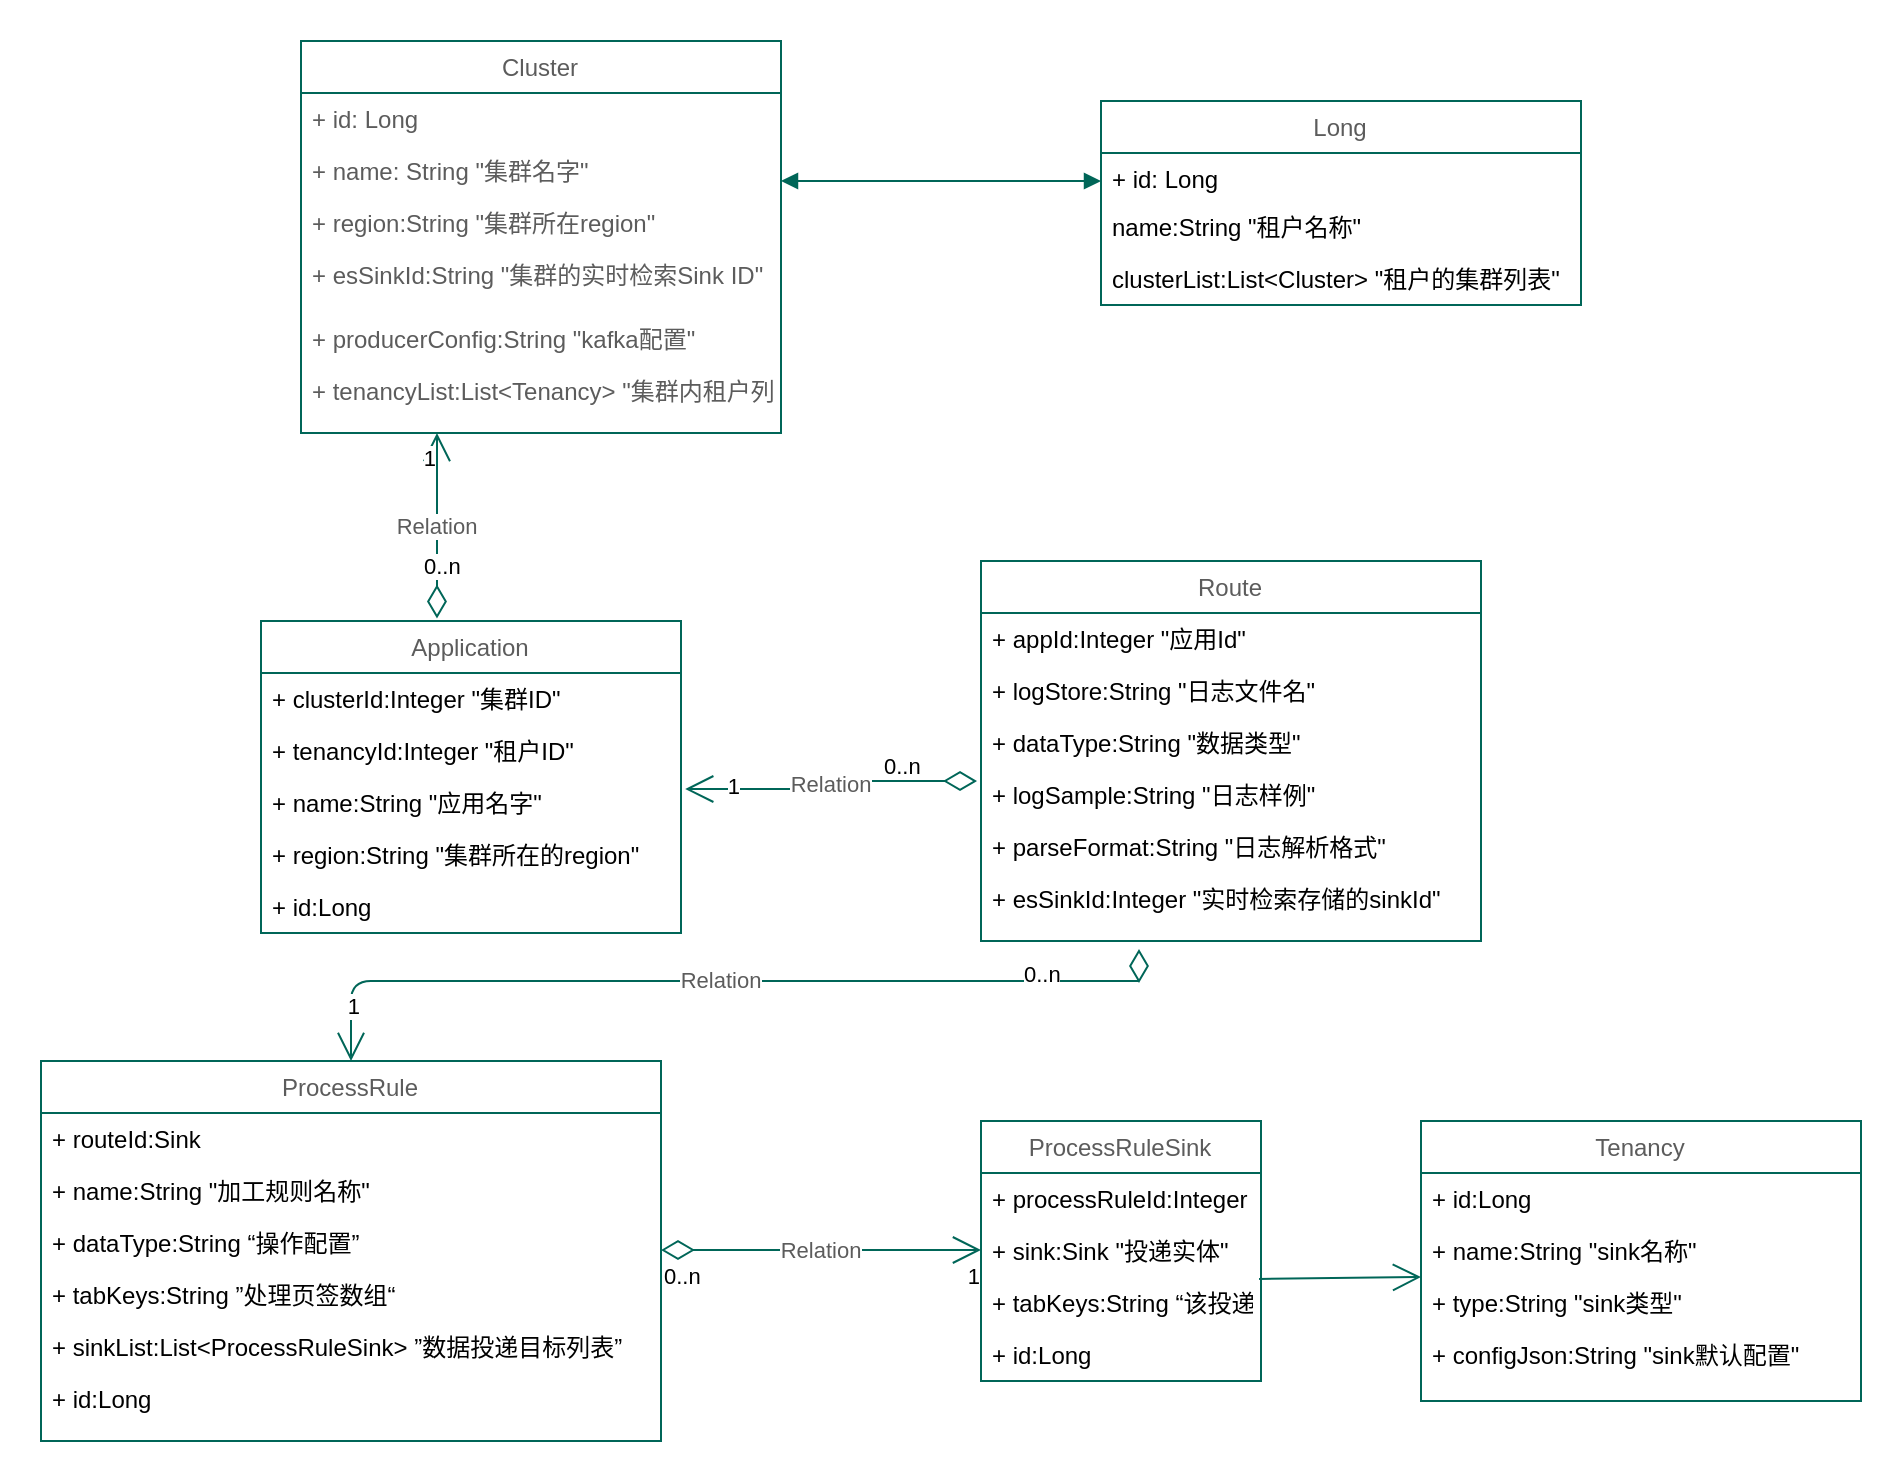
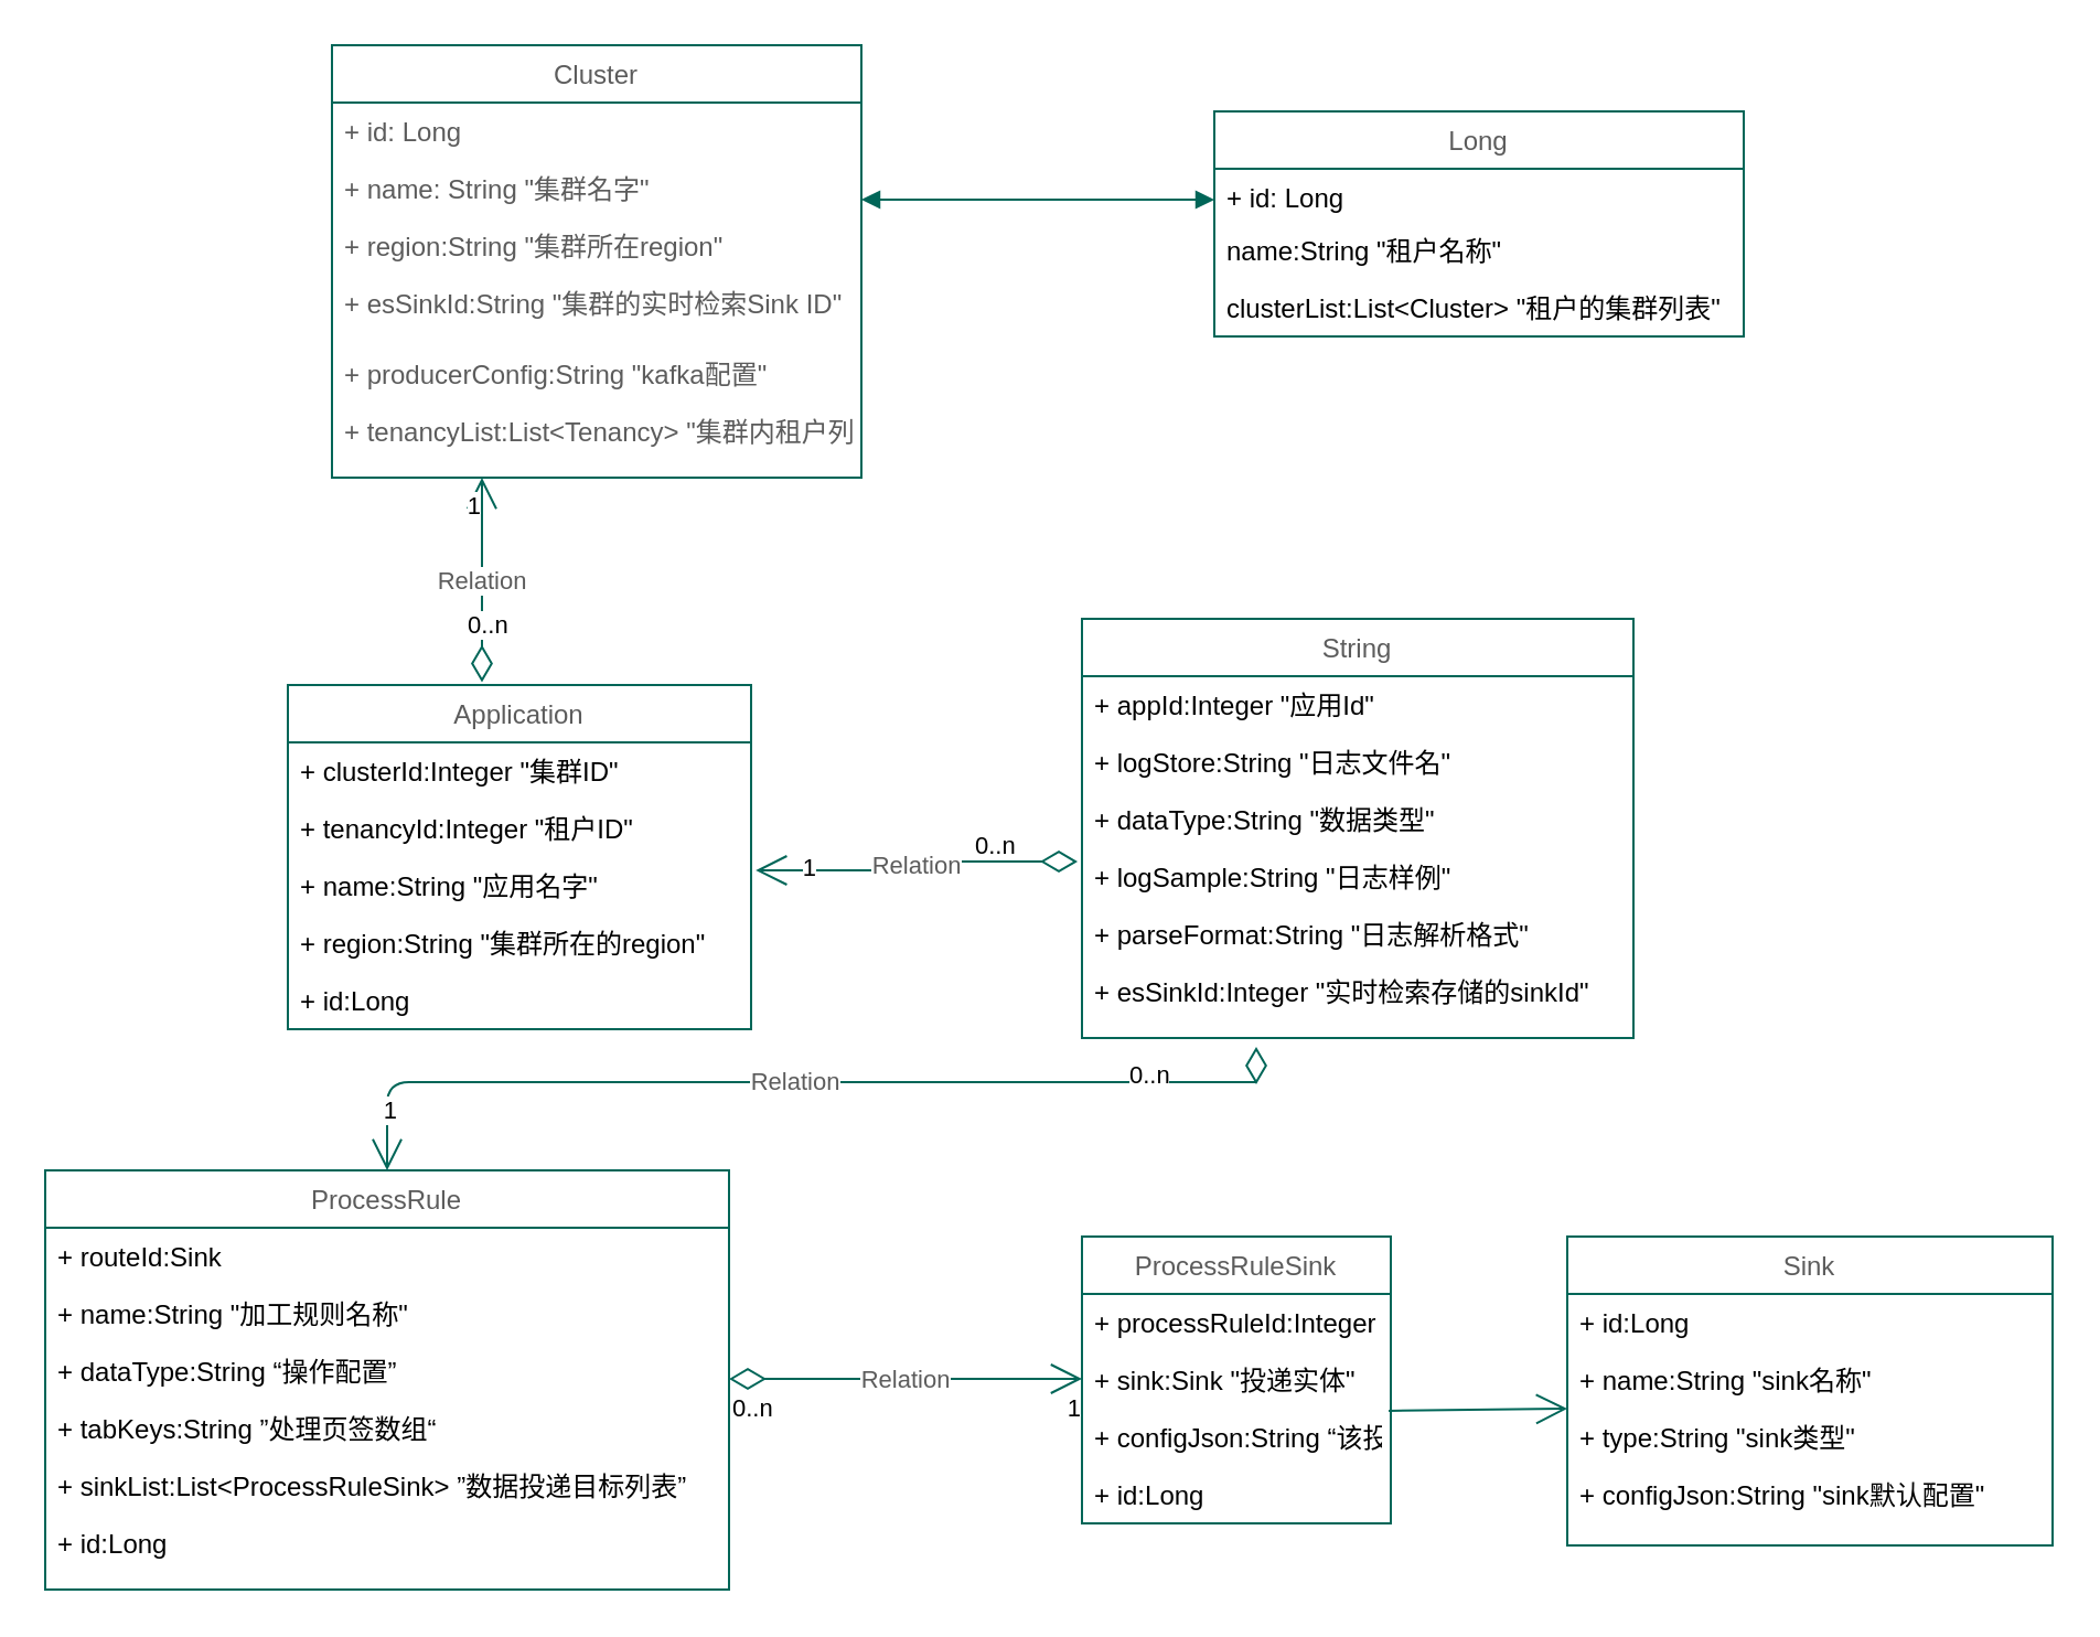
- <mxCell id="23" value="Route" style="swimlane;fontStyle=0;childLayout=stackLayout;horizontal=1;startSize=26;fillColor=none;horizontalStack=0;resizeParent=1;resizeParentMax=0;resizeLast=0;collapsible=1;marginBottom=0;rounded=0;sketch=0;strokeColor=#006658;fontColor=#5C5C5C;" vertex="1" parent="1"><mxGeometry x="490" y="280" width="250" height="190" as="geometry" /></mxCell>
+ <mxCell id="23" value="String" style="swimlane;fontStyle=0;childLayout=stackLayout;horizontal=1;startSize=26;fillColor=none;horizontalStack=0;resizeParent=1;resizeParentMax=0;resizeLast=0;collapsible=1;marginBottom=0;rounded=0;sketch=0;strokeColor=#006658;fontColor=#5C5C5C;" vertex="1" parent="1"><mxGeometry x="490" y="280" width="250" height="190" as="geometry" /></mxCell>
- <mxCell id="52" value="Tenancy" style="swimlane;fontStyle=0;childLayout=stackLayout;horizontal=1;startSize=26;fillColor=none;horizontalStack=0;resizeParent=1;resizeParentMax=0;resizeLast=0;collapsible=1;marginBottom=0;rounded=0;sketch=0;strokeColor=#006658;fontColor=#5C5C5C;" vertex="1" parent="1"><mxGeometry x="710" y="560" width="220" height="140" as="geometry" /></mxCell>
+ <mxCell id="52" value="Sink" style="swimlane;fontStyle=0;childLayout=stackLayout;horizontal=1;startSize=26;fillColor=none;horizontalStack=0;resizeParent=1;resizeParentMax=0;resizeLast=0;collapsible=1;marginBottom=0;rounded=0;sketch=0;strokeColor=#006658;fontColor=#5C5C5C;" vertex="1" parent="1"><mxGeometry x="710" y="560" width="220" height="140" as="geometry" /></mxCell>
- <mxCell id="47" value="+ tabKeys:String “该投递配置”" style="text;strokeColor=none;fillColor=none;align=left;verticalAlign=top;spacingLeft=4;spacingRight=4;overflow=hidden;rotatable=0;points=[[0,0.5],[1,0.5]];portConstraint=eastwest;" vertex="1" parent="43"><mxGeometry y="78" width="140" height="26" as="geometry" /></mxCell>
+ <mxCell id="47" value="+ configJson:String “该投递配置”" style="text;strokeColor=none;fillColor=none;align=left;verticalAlign=top;spacingLeft=4;spacingRight=4;overflow=hidden;rotatable=0;points=[[0,0.5],[1,0.5]];portConstraint=eastwest;" vertex="1" parent="43"><mxGeometry y="78" width="140" height="26" as="geometry" /></mxCell>
